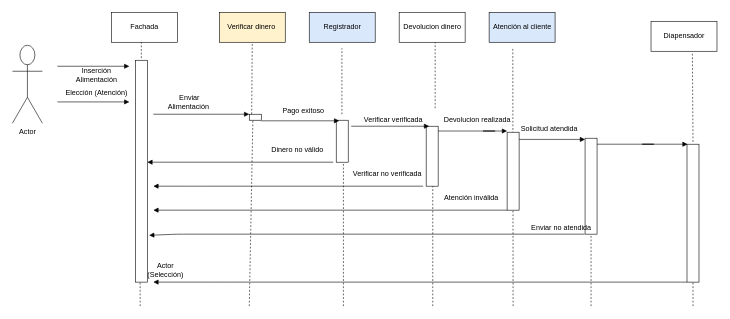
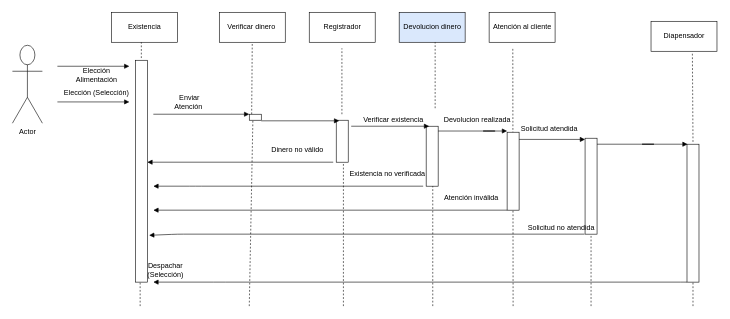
- <mxCell id="3" value="Fachada" style="html=1;" vertex="1" parent="1"><mxGeometry x="185" y="20" width="110" height="50" as="geometry" /></mxCell>
+ <mxCell id="3" value="Existencia" style="html=1;" vertex="1" parent="1"><mxGeometry x="185" y="20" width="110" height="50" as="geometry" /></mxCell>
- <mxCell id="4" value="Verificar dinero&amp;nbsp;" style="html=1;fillColor=#fff2cc;" vertex="1" parent="1"><mxGeometry x="365" y="20" width="110" height="50" as="geometry" /></mxCell>
+ <mxCell id="4" value="Verificar dinero&amp;nbsp;" style="html=1;" vertex="1" parent="1"><mxGeometry x="365" y="20" width="110" height="50" as="geometry" /></mxCell>
- <mxCell id="22" value="Registrador" style="html=1;fillColor=#dae8fc;" vertex="1" parent="1"><mxGeometry x="515" y="20" width="110" height="50" as="geometry" /></mxCell>
+ <mxCell id="22" value="Registrador" style="html=1;" vertex="1" parent="1"><mxGeometry x="515" y="20" width="110" height="50" as="geometry" /></mxCell>
- <mxCell id="23" value="Devolucion dinero" style="html=1;" vertex="1" parent="1"><mxGeometry x="665" y="20" width="110" height="50" as="geometry" /></mxCell>
+ <mxCell id="23" value="Devolucion dinero" style="html=1;fillColor=#dae8fc;" vertex="1" parent="1"><mxGeometry x="665" y="20" width="110" height="50" as="geometry" /></mxCell>
- <mxCell id="24" value="Atención al cliente" style="html=1;fillColor=#dae8fc;" vertex="1" parent="1"><mxGeometry x="815" y="20" width="110" height="50" as="geometry" /></mxCell>
+ <mxCell id="24" value="Atención al cliente" style="html=1;" vertex="1" parent="1"><mxGeometry x="815" y="20" width="110" height="50" as="geometry" /></mxCell>
- <mxCell id="10" value="Inserción&lt;br&gt;Alimentación" style="text;html=1;align=center;verticalAlign=middle;resizable=0;points=[];autosize=1;strokeColor=none;fillColor=none;" vertex="1" parent="1"><mxGeometry x="115" y="105" width="90" height="40" as="geometry" /></mxCell>
+ <mxCell id="10" value="Elección&lt;br&gt;Alimentación" style="text;html=1;align=center;verticalAlign=middle;resizable=0;points=[];autosize=1;strokeColor=none;fillColor=none;" vertex="1" parent="1"><mxGeometry x="115" y="105" width="90" height="40" as="geometry" /></mxCell>
- <mxCell id="11" value="Elección (Atención)" style="text;html=1;align=center;verticalAlign=middle;resizable=0;points=[];autosize=1;strokeColor=none;fillColor=none;" vertex="1" parent="1"><mxGeometry x="95" y="140" width="130" height="30" as="geometry" /></mxCell>
+ <mxCell id="11" value="Elección (Selección)" style="text;html=1;align=center;verticalAlign=middle;resizable=0;points=[];autosize=1;strokeColor=none;fillColor=none;" vertex="1" parent="1"><mxGeometry x="95" y="140" width="130" height="30" as="geometry" /></mxCell>
- <mxCell id="12" value="Enviar&lt;br&gt;Alimentación&amp;nbsp;&lt;br&gt;" style="text;html=1;align=center;verticalAlign=middle;resizable=0;points=[];autosize=1;strokeColor=none;fillColor=none;" vertex="1" parent="1"><mxGeometry x="265" y="150" width="100" height="40" as="geometry" /></mxCell>
+ <mxCell id="12" value="Enviar&lt;br&gt;Atención&amp;nbsp;&lt;br&gt;" style="text;html=1;align=center;verticalAlign=middle;resizable=0;points=[];autosize=1;strokeColor=none;fillColor=none;" vertex="1" parent="1"><mxGeometry x="265" y="150" width="100" height="40" as="geometry" /></mxCell>
- <mxCell id="40" value="Pago exitoso" style="text;html=1;align=center;verticalAlign=middle;resizable=0;points=[];autosize=1;strokeColor=none;fillColor=none;" vertex="1" parent="1"><mxGeometry x="460" y="170" width="90" height="30" as="geometry" /></mxCell>
- <mxCell id="41" value="Verificar verificada" style="text;html=1;align=center;verticalAlign=middle;resizable=0;points=[];autosize=1;strokeColor=none;fillColor=none;" vertex="1" parent="1"><mxGeometry x="595" y="185" width="120" height="30" as="geometry" /></mxCell>
+ <mxCell id="41" value="Verificar existencia" style="text;html=1;align=center;verticalAlign=middle;resizable=0;points=[];autosize=1;strokeColor=none;fillColor=none;" vertex="1" parent="1"><mxGeometry x="595" y="185" width="120" height="30" as="geometry" /></mxCell>
- <mxCell id="35" value="Verificar no verificada" style="text;html=1;align=center;verticalAlign=middle;resizable=0;points=[];autosize=1;strokeColor=none;fillColor=none;" vertex="1" parent="1"><mxGeometry x="570" y="275" width="150" height="30" as="geometry" /></mxCell>
+ <mxCell id="35" value="Existencia no verificada" style="text;html=1;align=center;verticalAlign=middle;resizable=0;points=[];autosize=1;strokeColor=none;fillColor=none;" vertex="1" parent="1"><mxGeometry x="570" y="275" width="150" height="30" as="geometry" /></mxCell>
- <mxCell id="51" value="Enviar no atendida" style="text;html=1;align=center;verticalAlign=middle;resizable=0;points=[];autosize=1;strokeColor=none;fillColor=none;" vertex="1" parent="1"><mxGeometry x="870" y="365" width="130" height="30" as="geometry" /></mxCell>
+ <mxCell id="51" value="Solicitud no atendida" style="text;html=1;align=center;verticalAlign=middle;resizable=0;points=[];autosize=1;strokeColor=none;fillColor=none;" vertex="1" parent="1"><mxGeometry x="870" y="365" width="130" height="30" as="geometry" /></mxCell>
- <mxCell id="18" value="Actor&lt;br&gt;(Selección)" style="text;html=1;align=center;verticalAlign=middle;resizable=0;points=[];autosize=1;strokeColor=none;fillColor=none;" vertex="1" parent="1"><mxGeometry x="235" y="430" width="80" height="40" as="geometry" /></mxCell>
+ <mxCell id="18" value="Despachar&lt;br&gt;(Selección)" style="text;html=1;align=center;verticalAlign=middle;resizable=0;points=[];autosize=1;strokeColor=none;fillColor=none;" vertex="1" parent="1"><mxGeometry x="235" y="430" width="80" height="40" as="geometry" /></mxCell>
